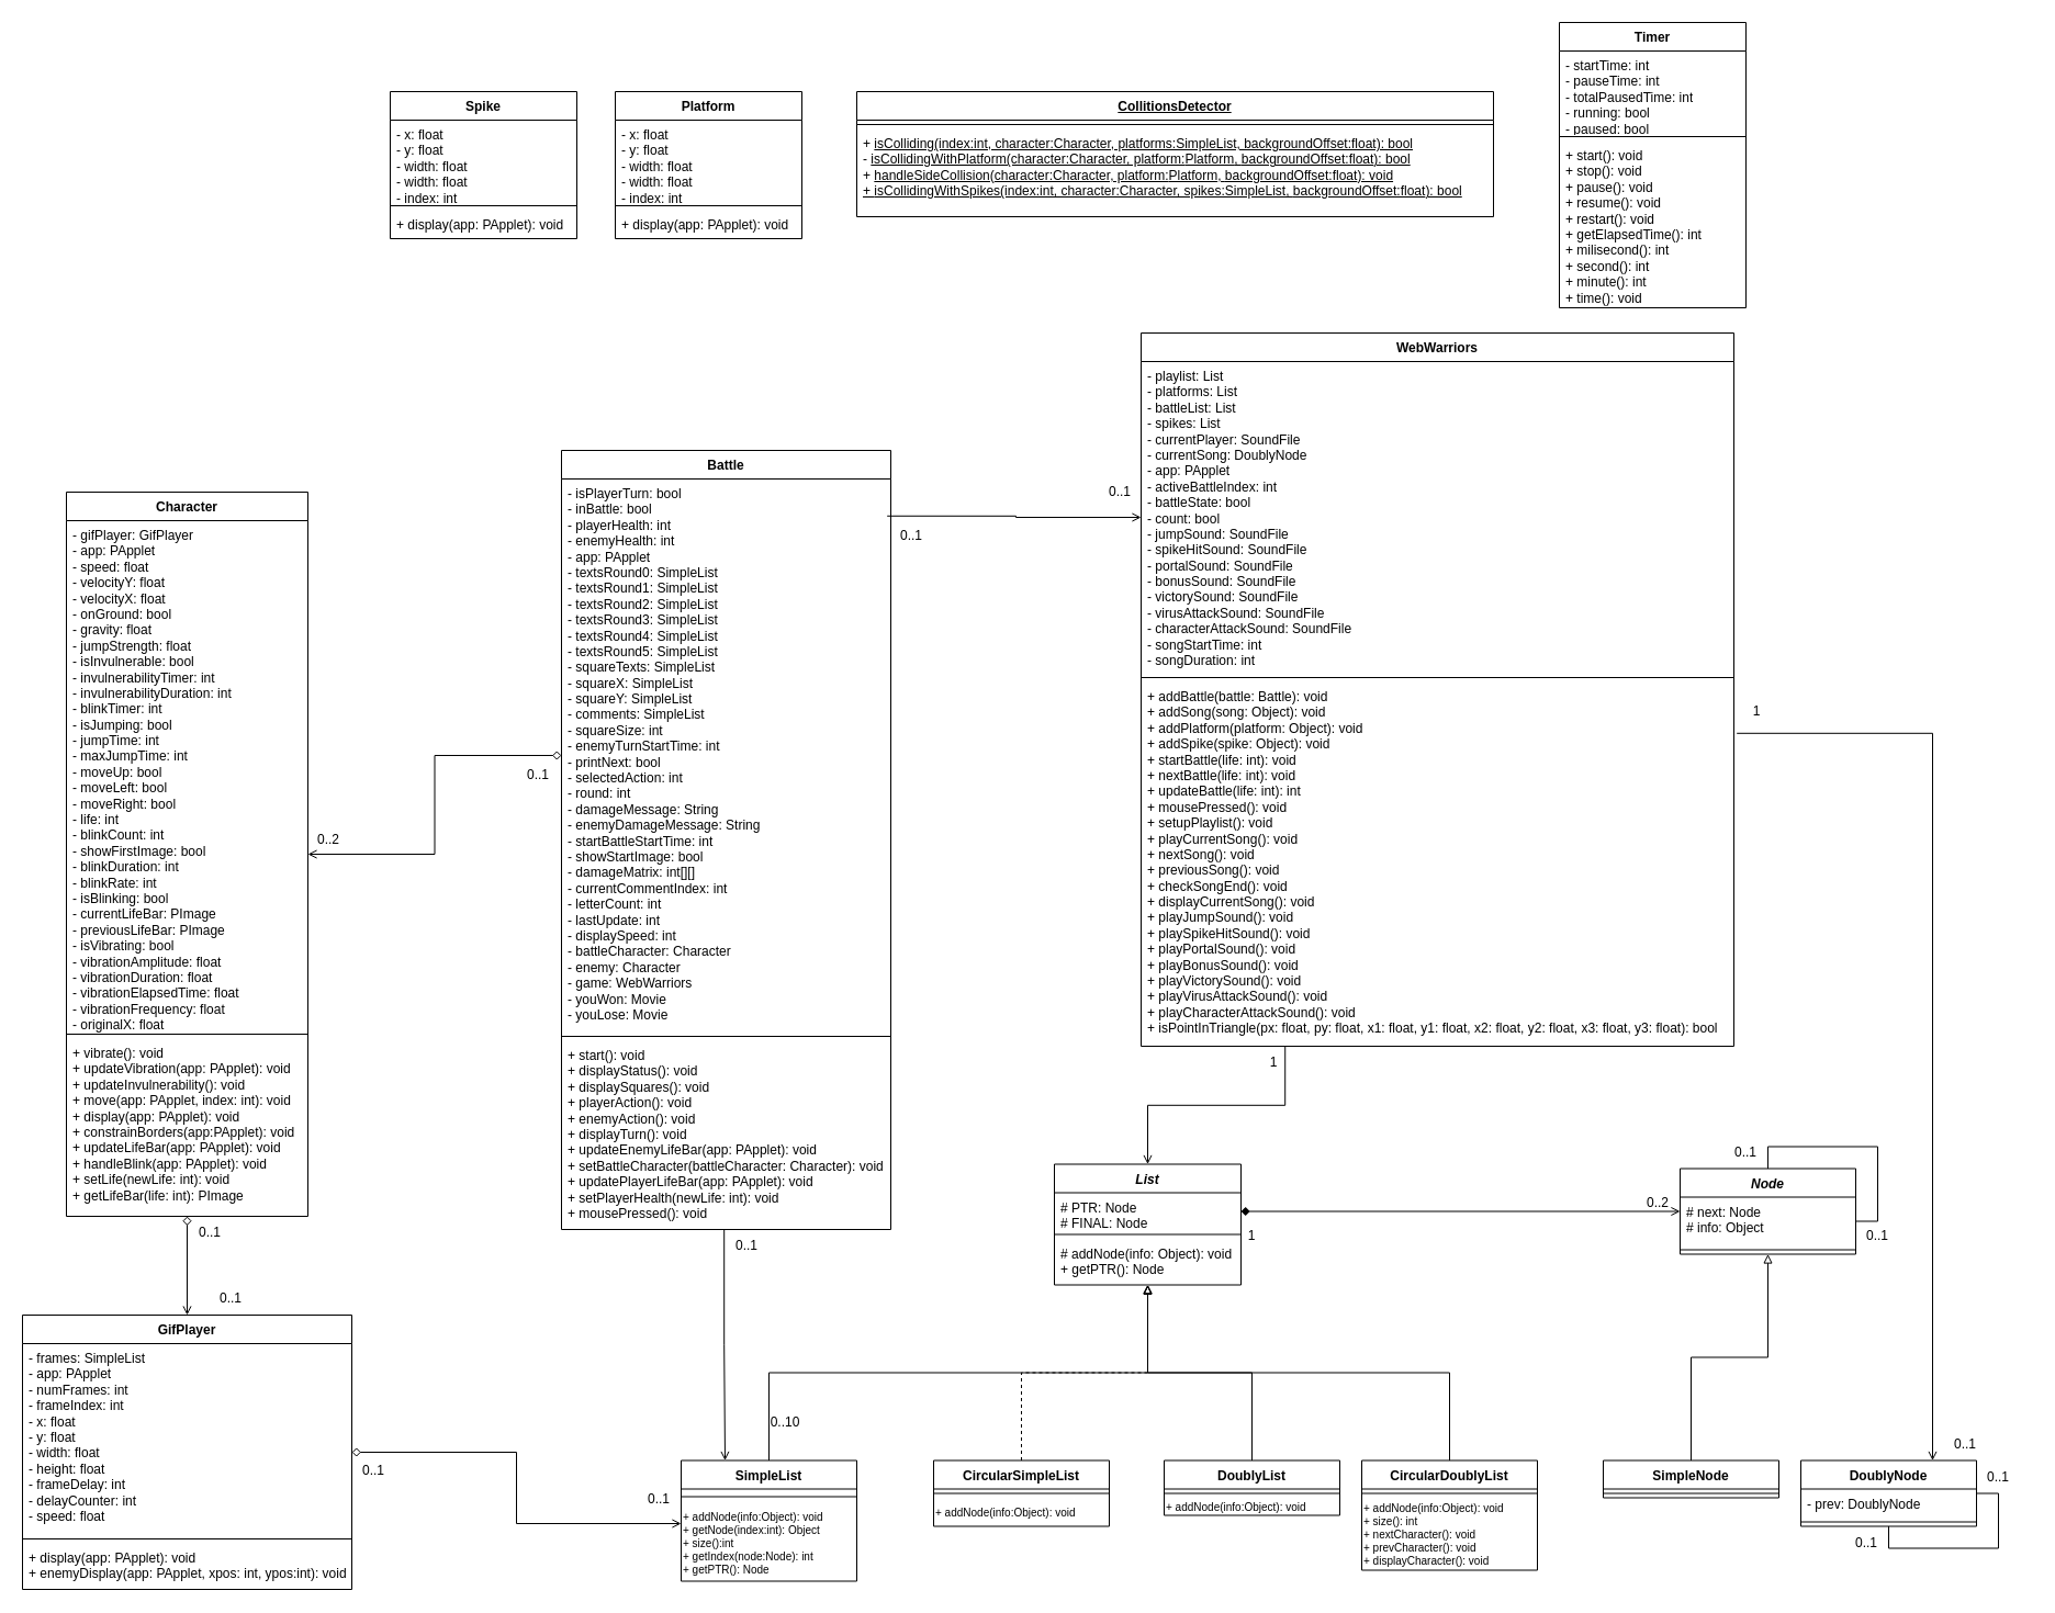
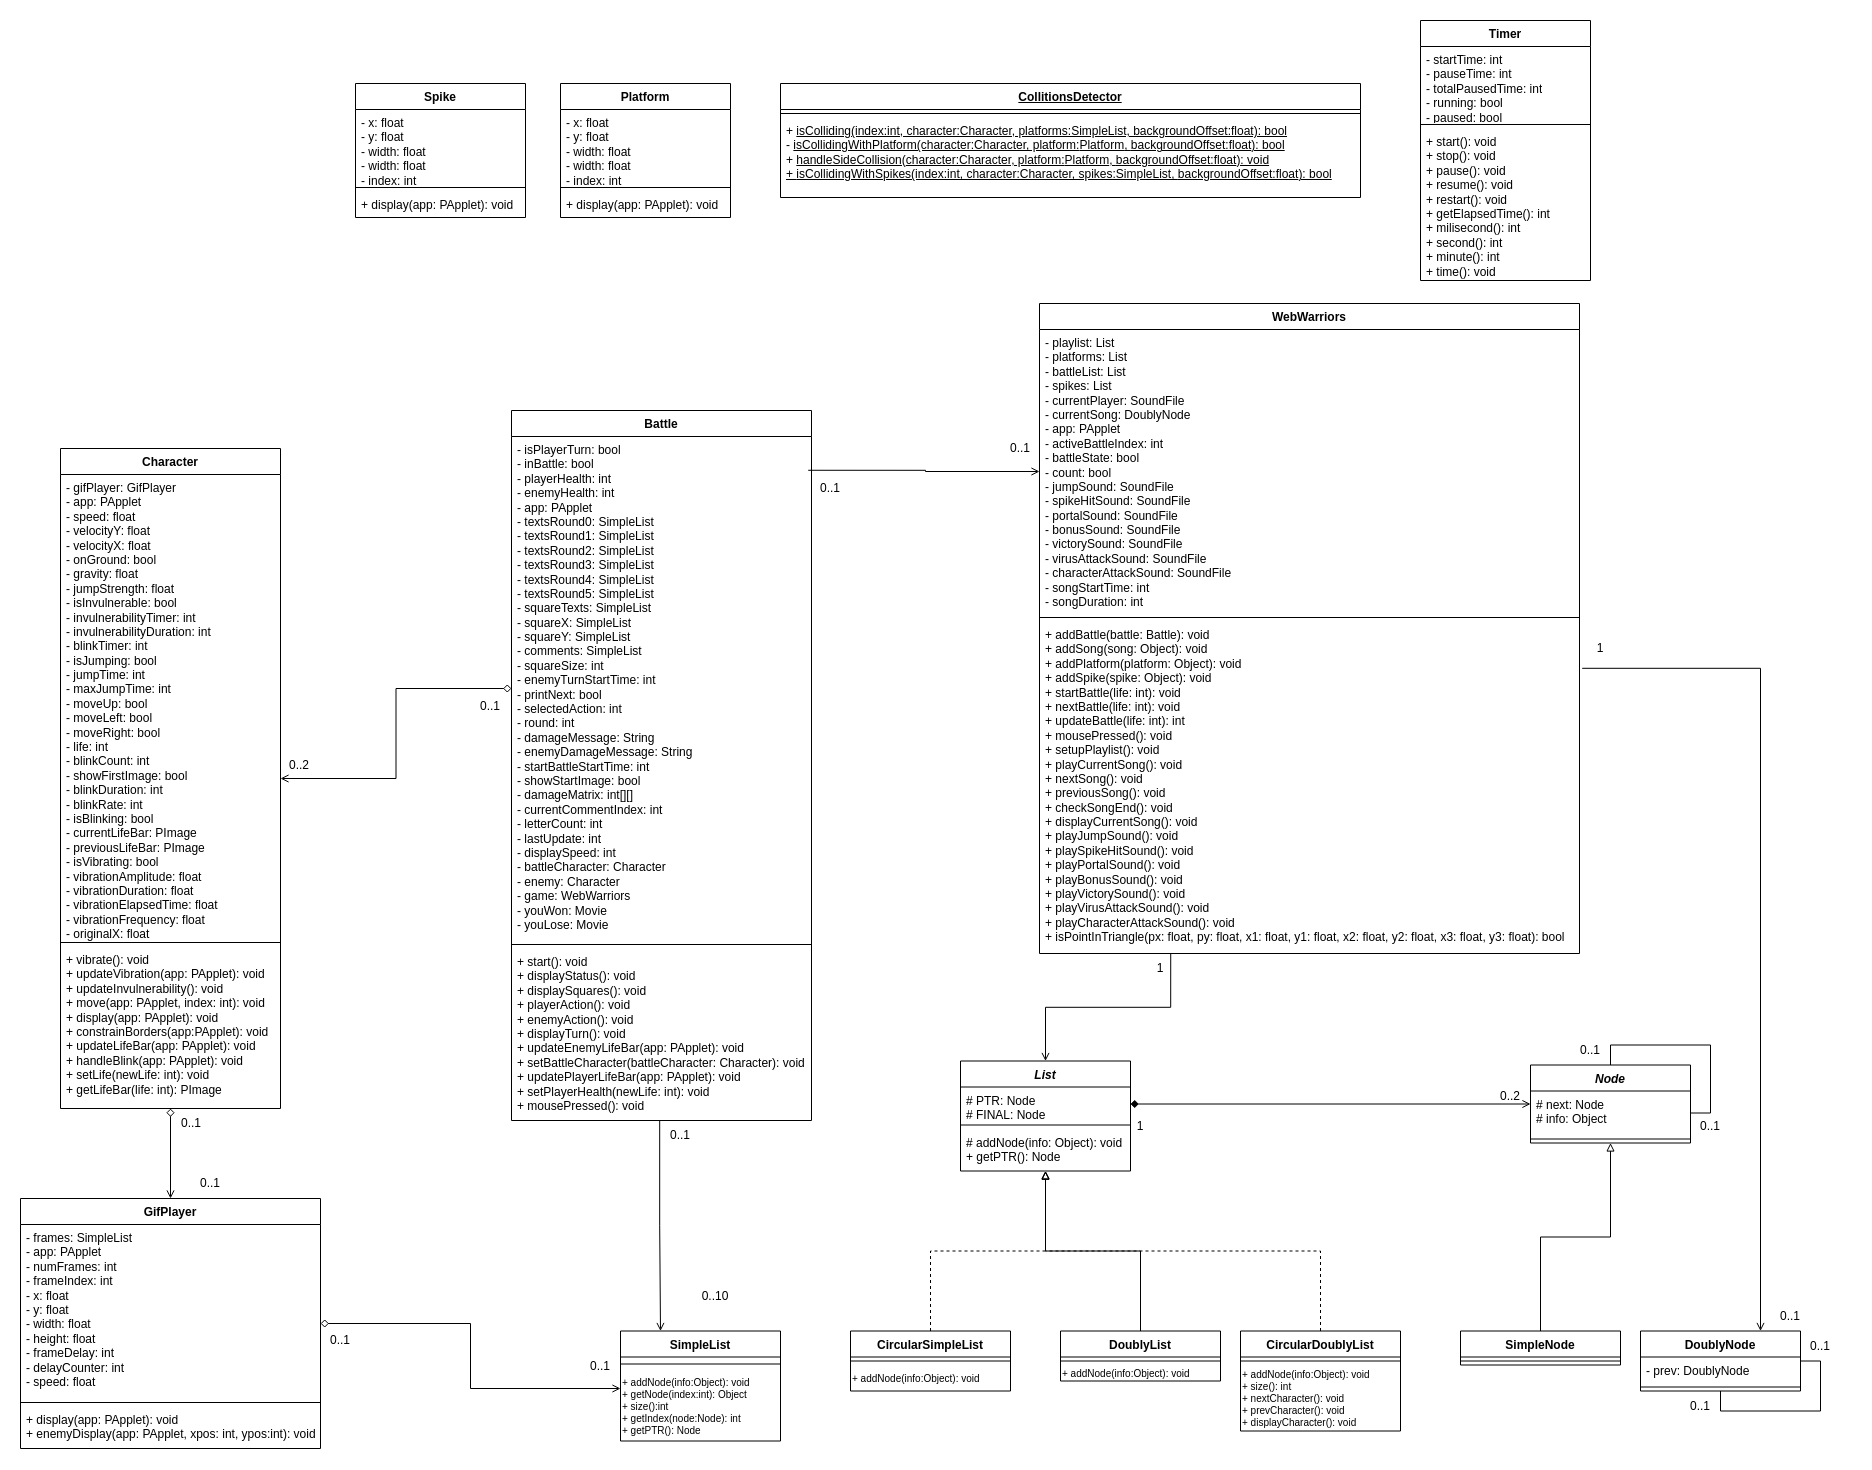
- <mxCell id="11" style="edgeStyle=orthogonalEdgeStyle;rounded=0;orthogonalLoop=1;jettySize=auto;html=1;exitX=0.5;exitY=0;exitDx=0;exitDy=0;endArrow=block;endFill=0;" parent="1" source="12" target="7" edge="1"><mxGeometry relative="1" as="geometry" /></mxCell>
- <mxCell id="34" style="edgeStyle=orthogonalEdgeStyle;rounded=0;orthogonalLoop=1;jettySize=auto;html=1;exitX=0.5;exitY=0;exitDx=0;exitDy=0;endArrow=block;endFill=0;" parent="1" source="35" target="7" edge="1"><mxGeometry relative="1" as="geometry" /></mxCell>
+ <mxCell id="34" style="edgeStyle=orthogonalEdgeStyle;rounded=0;orthogonalLoop=1;jettySize=auto;html=1;exitX=0.5;exitY=0;exitDx=0;exitDy=0;endArrow=block;endFill=0;dashed=1;" parent="1" source="35" target="7" edge="1"><mxGeometry relative="1" as="geometry" /></mxCell>
